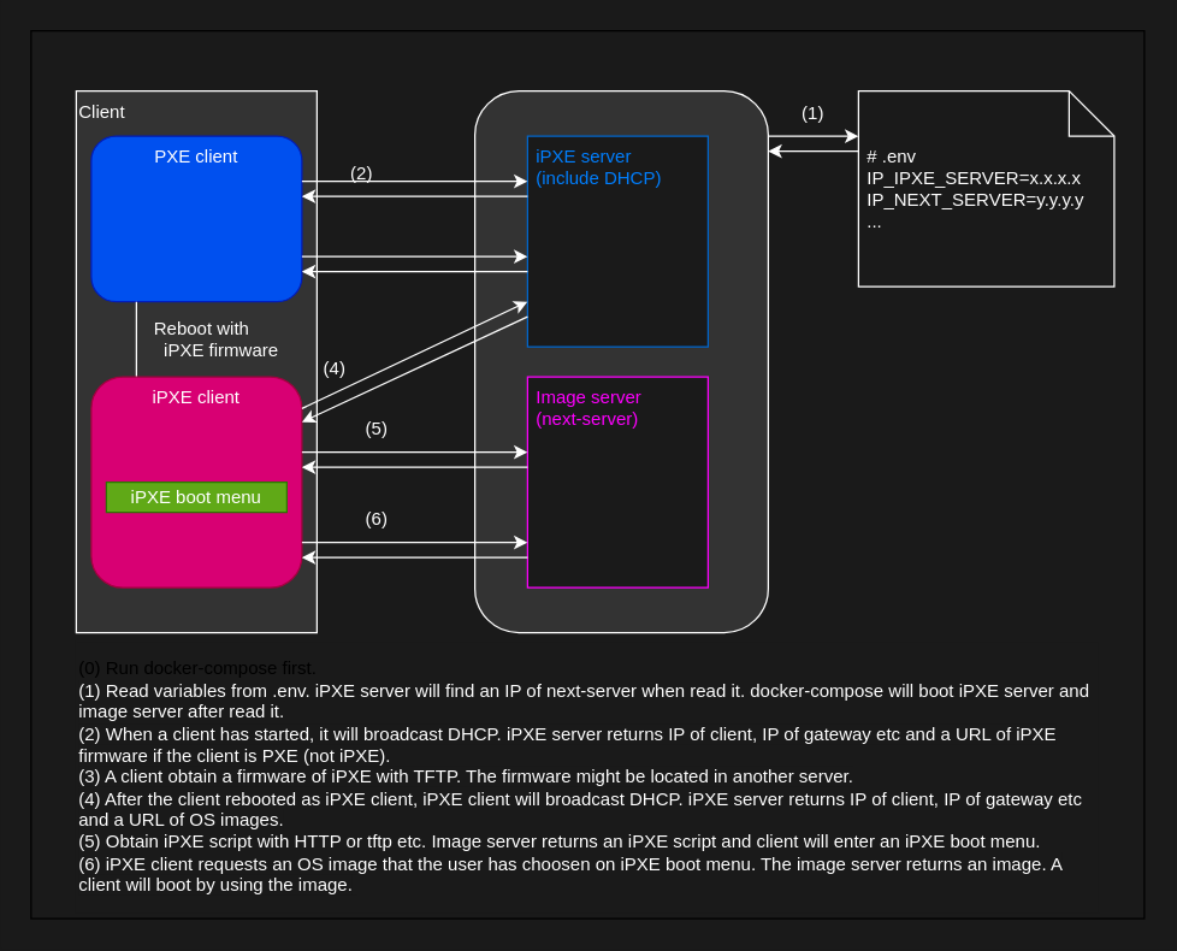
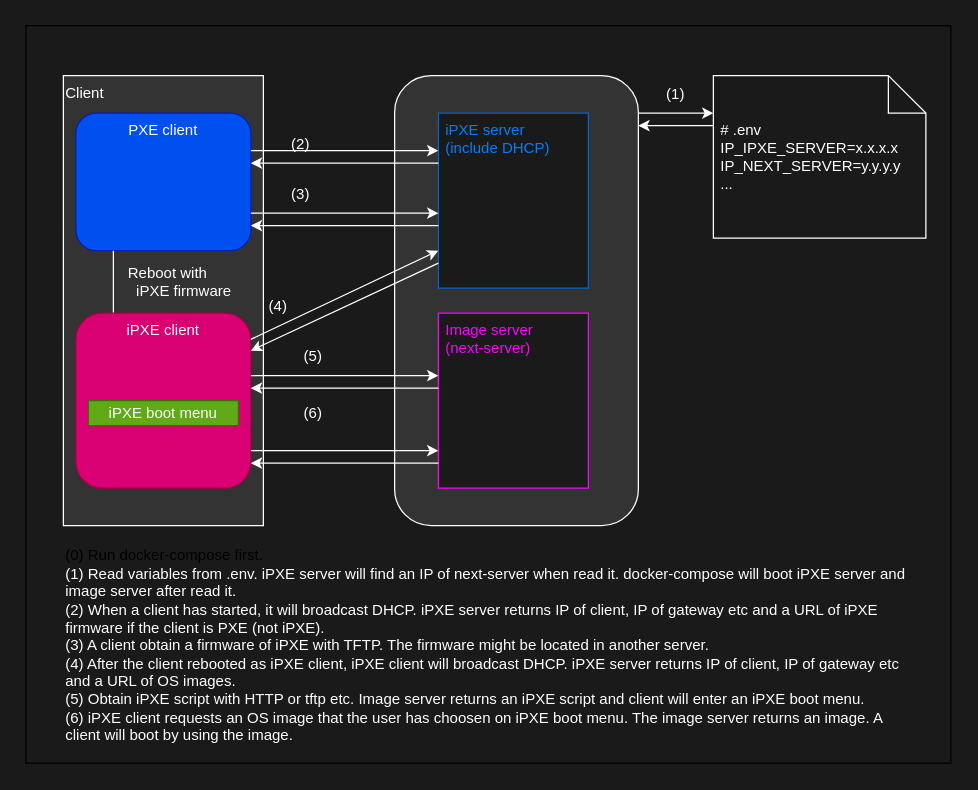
+ <mxCell id="15" value="&lt;font color=&quot;#ffffff&quot; style=&quot;font-size: 12px;&quot;&gt;(3)&lt;/font&gt;" style="text;html=1;strokeColor=none;fillColor=none;align=center;verticalAlign=middle;whiteSpace=wrap;rounded=0;" parent="1" vertex="1"><mxGeometry x="220" y="140" width="40" height="30" as="geometry" /></mxCell>
- <mxCell id="28" value="&lt;font color=&quot;#ffffff&quot; style=&quot;font-size: 12px;&quot;&gt;(6)&lt;/font&gt;" style="text;html=1;strokeColor=none;fillColor=none;align=center;verticalAlign=middle;whiteSpace=wrap;rounded=0;" parent="1" vertex="1"><mxGeometry x="230" y="330" width="40" height="30" as="geometry" /></mxCell>
+ <mxCell id="28" value="&lt;font color=&quot;#ffffff&quot; style=&quot;font-size: 12px;&quot;&gt;(6)&lt;/font&gt;" style="text;html=1;strokeColor=none;fillColor=none;align=center;verticalAlign=middle;whiteSpace=wrap;rounded=0;" parent="1" vertex="1"><mxGeometry x="230" y="315" width="40" height="30" as="geometry" /></mxCell>
